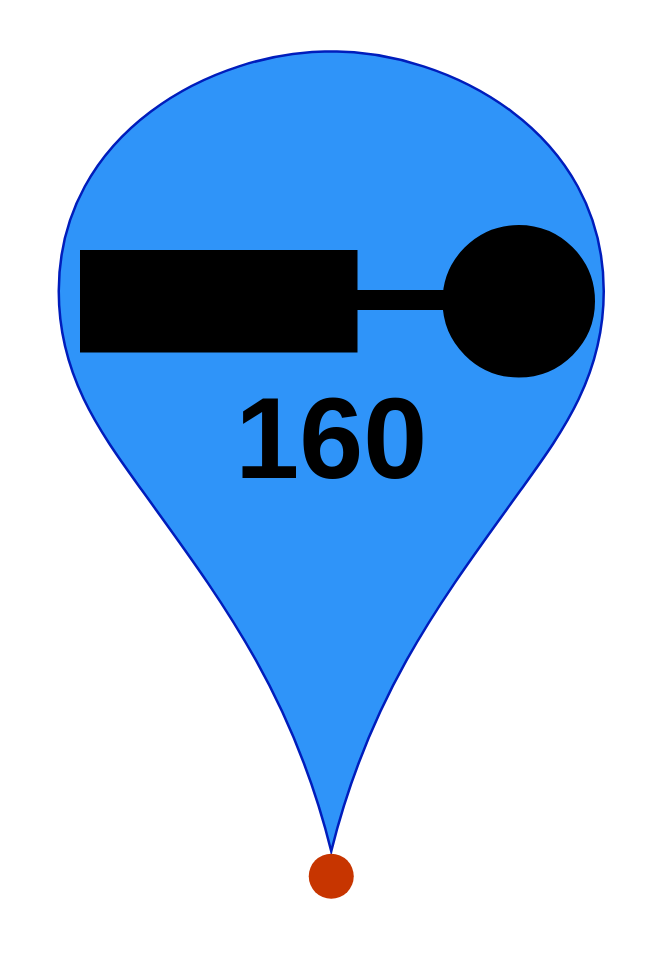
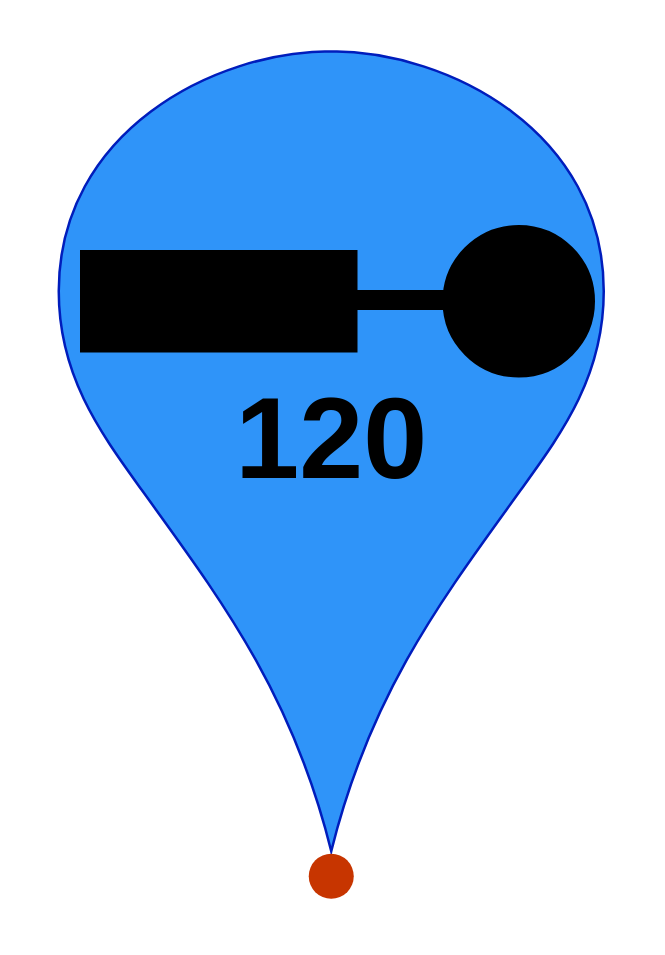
- <mxCell id="7" value="&lt;span style=&quot;font-size: 46px;&quot;&gt;&lt;font style=&quot;font-size: 46px;&quot;&gt;160&lt;/font&gt;&lt;/span&gt;" style="text;html=1;align=center;verticalAlign=middle;resizable=0;points=[];autosize=1;strokeColor=none;fillColor=none;strokeWidth=9;fontSize=46;fontStyle=1" vertex="1" parent="1"><mxGeometry x="82" y="140" width="100" height="70" as="geometry" /></mxCell>
+ <mxCell id="7" value="&lt;span style=&quot;font-size: 46px;&quot;&gt;&lt;font style=&quot;font-size: 46px;&quot;&gt;120&lt;/font&gt;&lt;/span&gt;" style="text;html=1;align=center;verticalAlign=middle;resizable=0;points=[];autosize=1;strokeColor=none;fillColor=none;strokeWidth=9;fontSize=46;fontStyle=1" vertex="1" parent="1"><mxGeometry x="82" y="140" width="100" height="70" as="geometry" /></mxCell>
